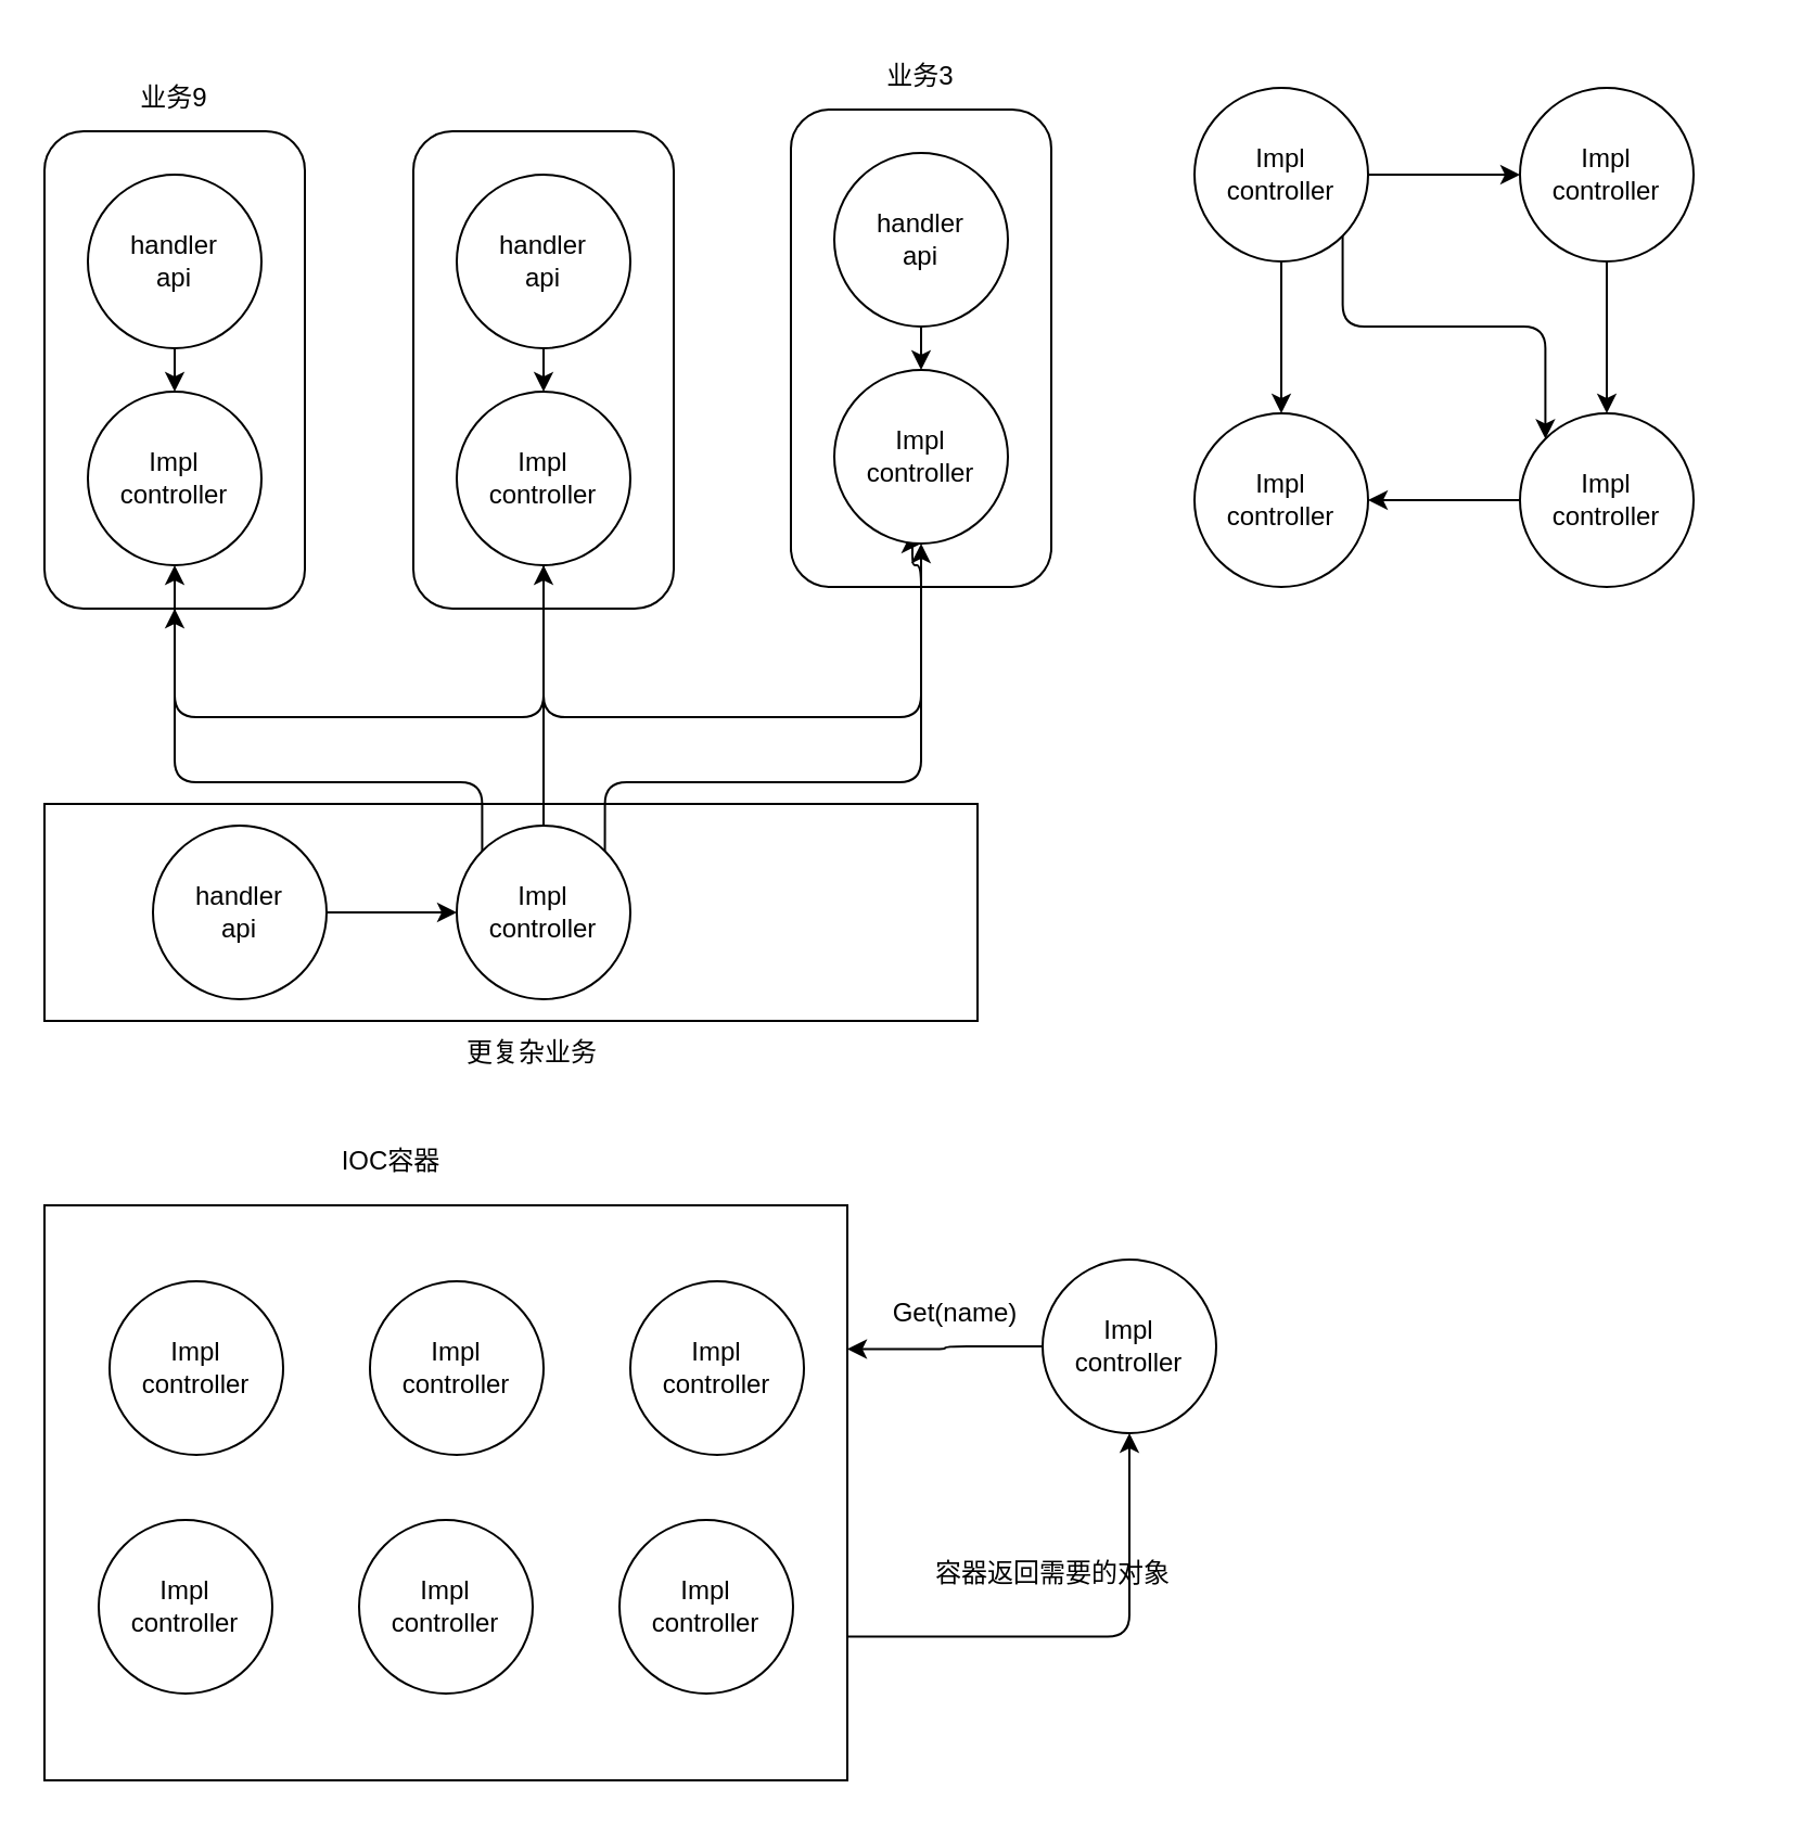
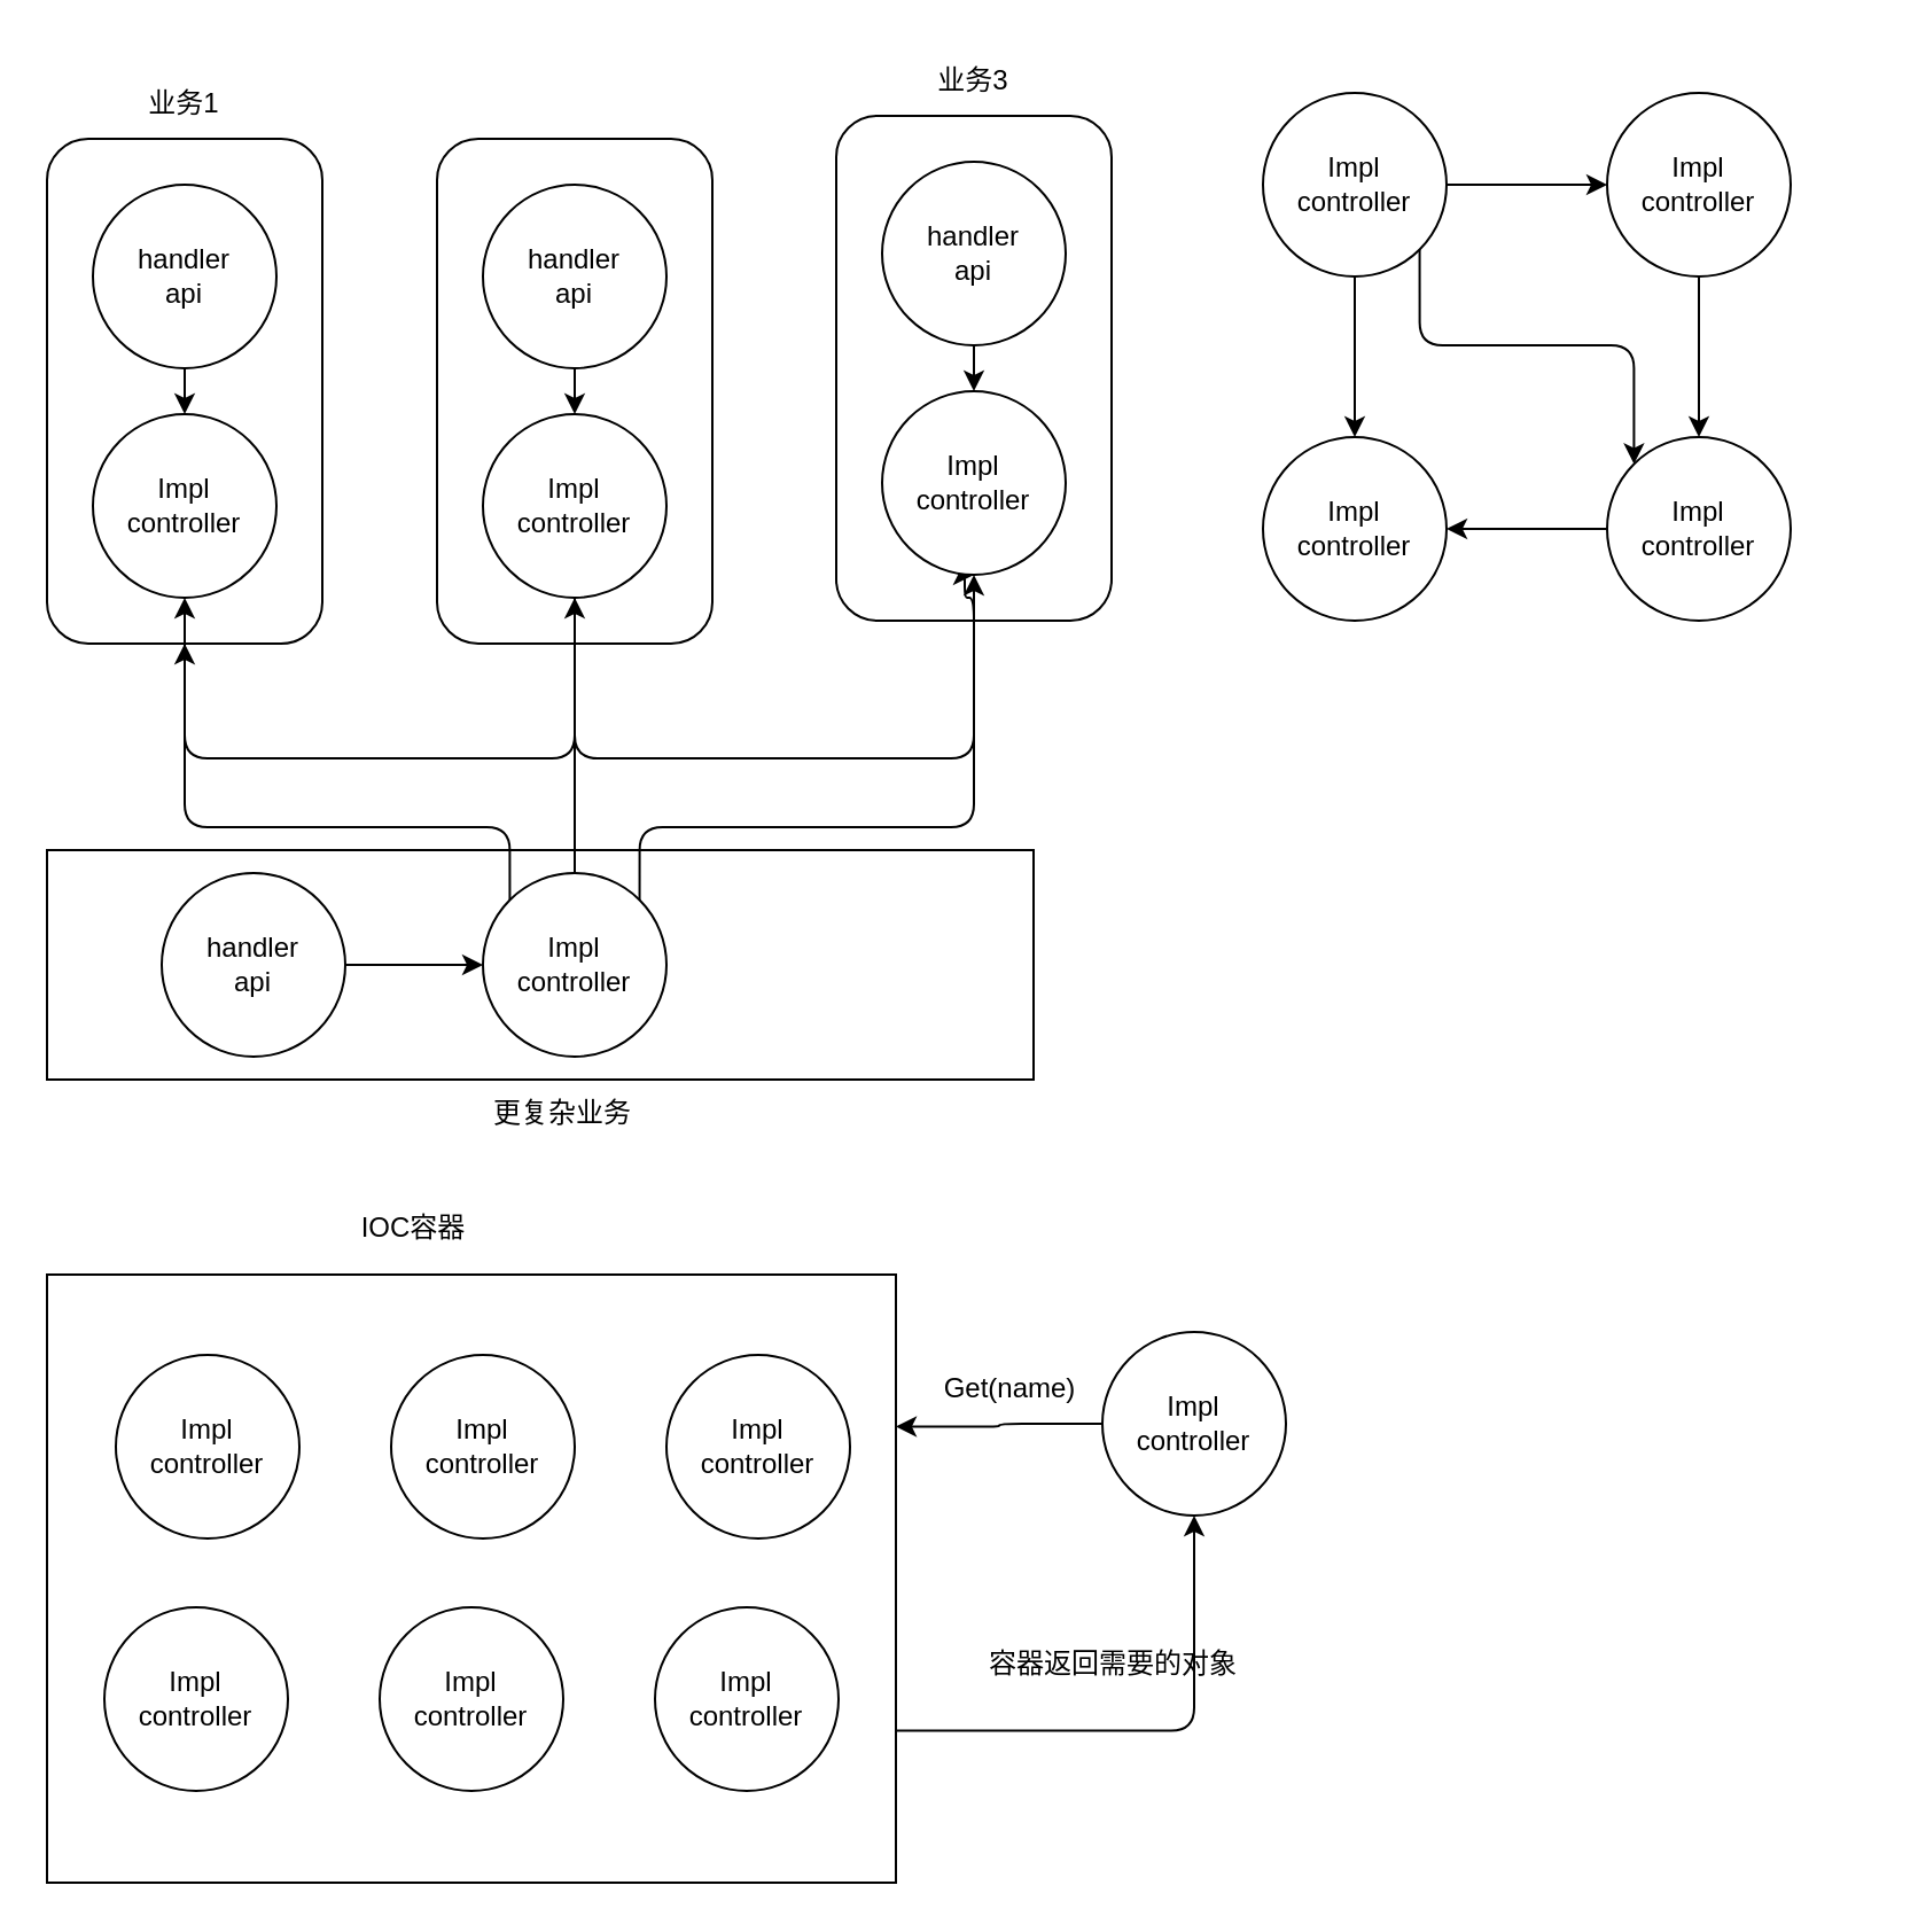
- <mxCell id="7" value="业务9" style="text;html=1;strokeColor=none;fillColor=none;align=center;verticalAlign=middle;whiteSpace=wrap;rounded=0;" vertex="1" parent="1"><mxGeometry x="50" y="30" width="60" height="30" as="geometry" /></mxCell>
+ <mxCell id="7" value="业务1" style="text;html=1;strokeColor=none;fillColor=none;align=center;verticalAlign=middle;whiteSpace=wrap;rounded=0;" vertex="1" parent="1"><mxGeometry x="50" y="30" width="60" height="30" as="geometry" /></mxCell>
